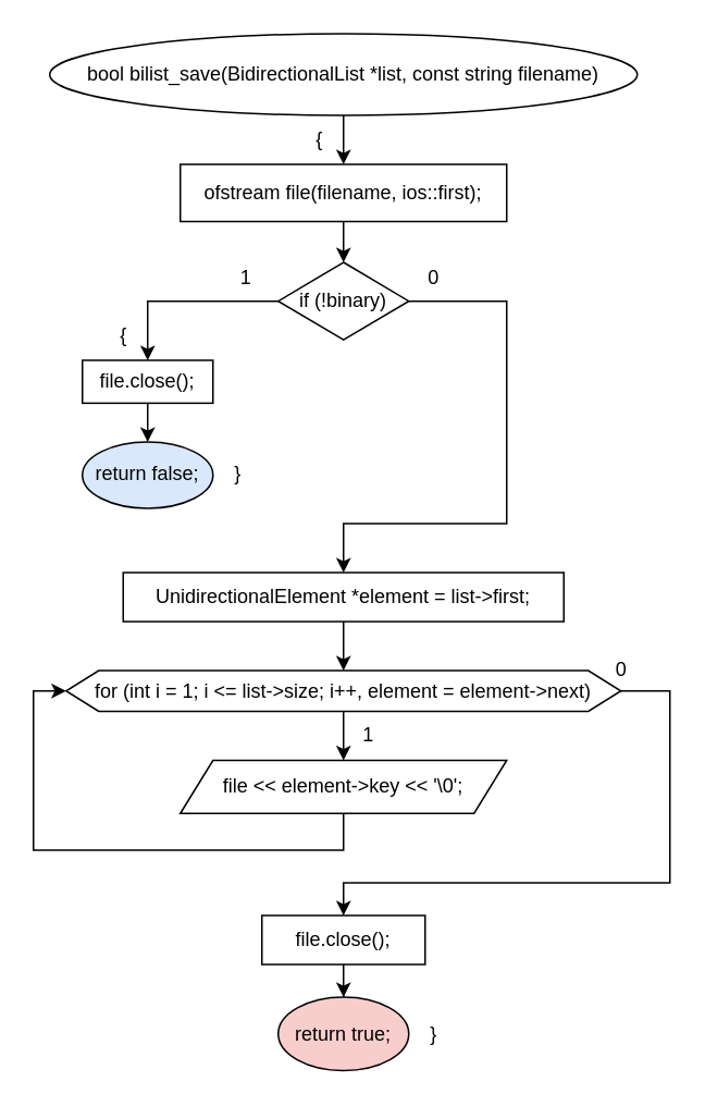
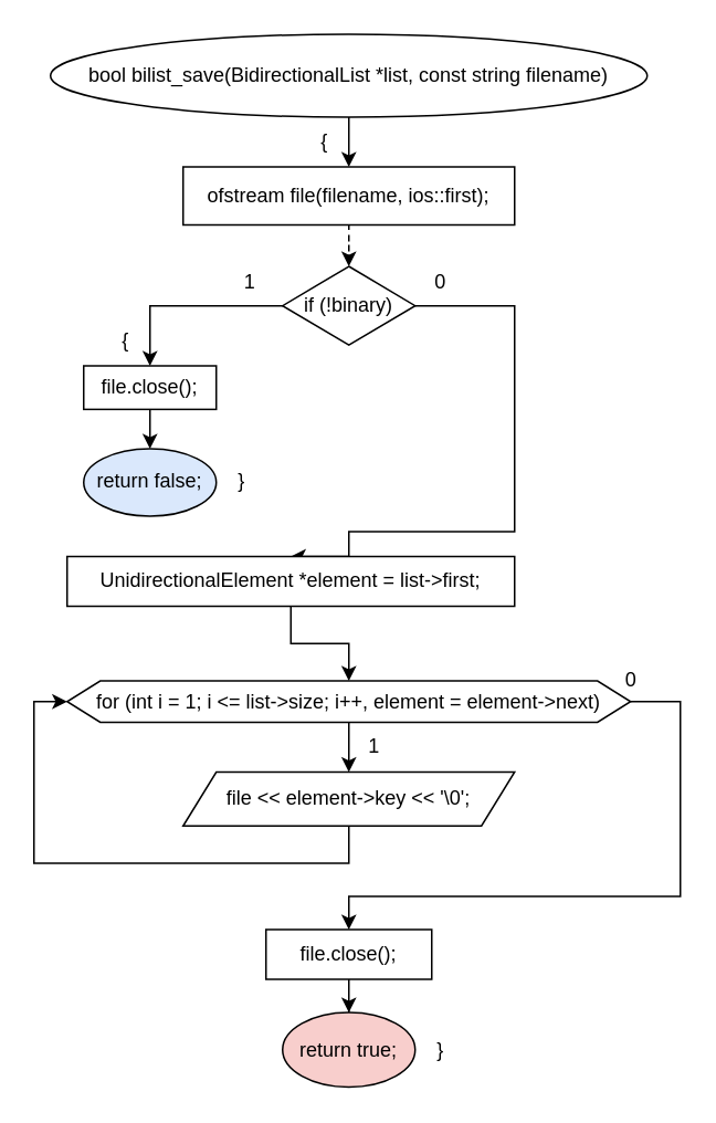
- <mxCell id="4" value="" style="edgeStyle=orthogonalEdgeStyle;rounded=0;orthogonalLoop=1;jettySize=auto;html=1;" parent="1" source="5" target="9" edge="1"><mxGeometry relative="1" as="geometry" /></mxCell>
+ <mxCell id="4" value="" style="edgeStyle=orthogonalEdgeStyle;rounded=0;orthogonalLoop=1;jettySize=auto;html=1;dashed=1;" parent="1" source="5" target="9" edge="1"><mxGeometry relative="1" as="geometry" /></mxCell>
- <mxCell id="16" value="UnidirectionalElement *element = list-&amp;gt;first;" style="whiteSpace=wrap;html=1;" parent="1" vertex="1"><mxGeometry x="75" y="350" width="270" height="30" as="geometry" /></mxCell>
+ <mxCell id="16" value="UnidirectionalElement *element = list-&amp;gt;first;" style="whiteSpace=wrap;html=1;" parent="1" vertex="1"><mxGeometry x="40" y="335" width="270" height="30" as="geometry" /></mxCell>
